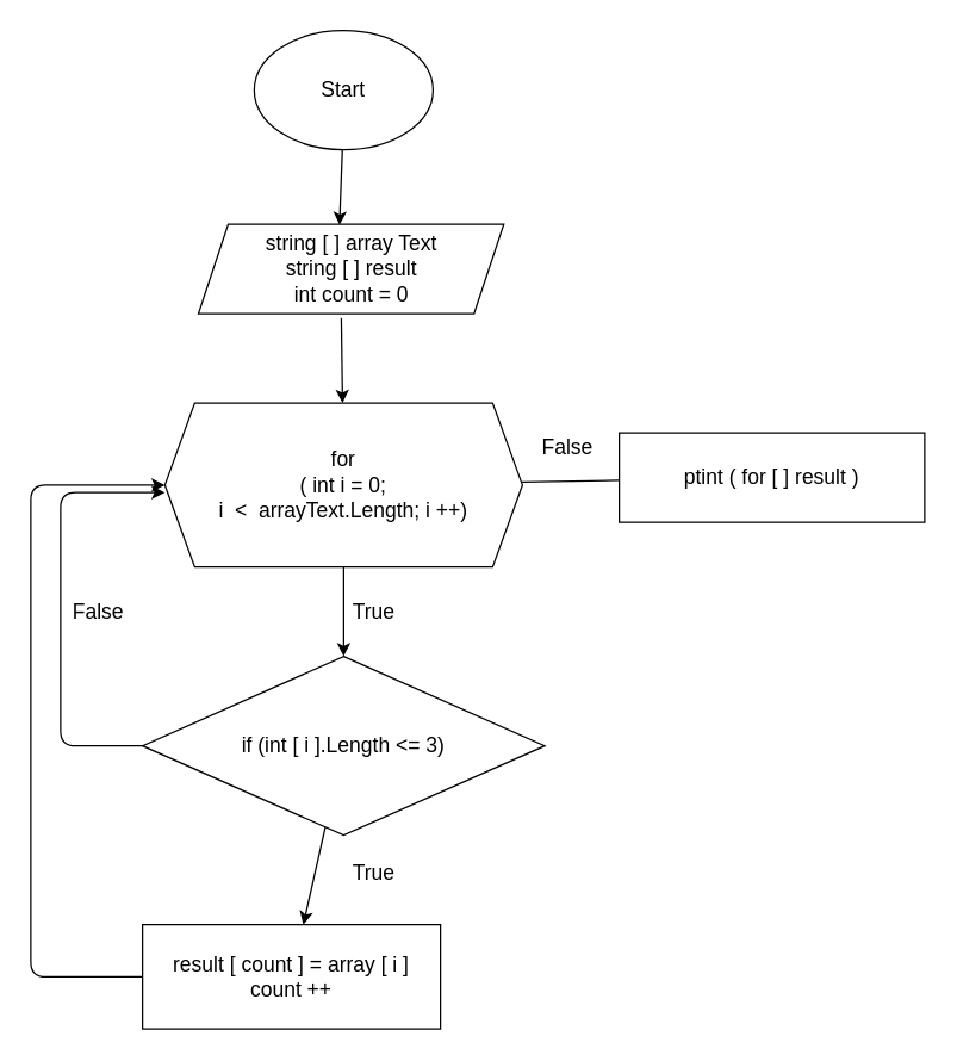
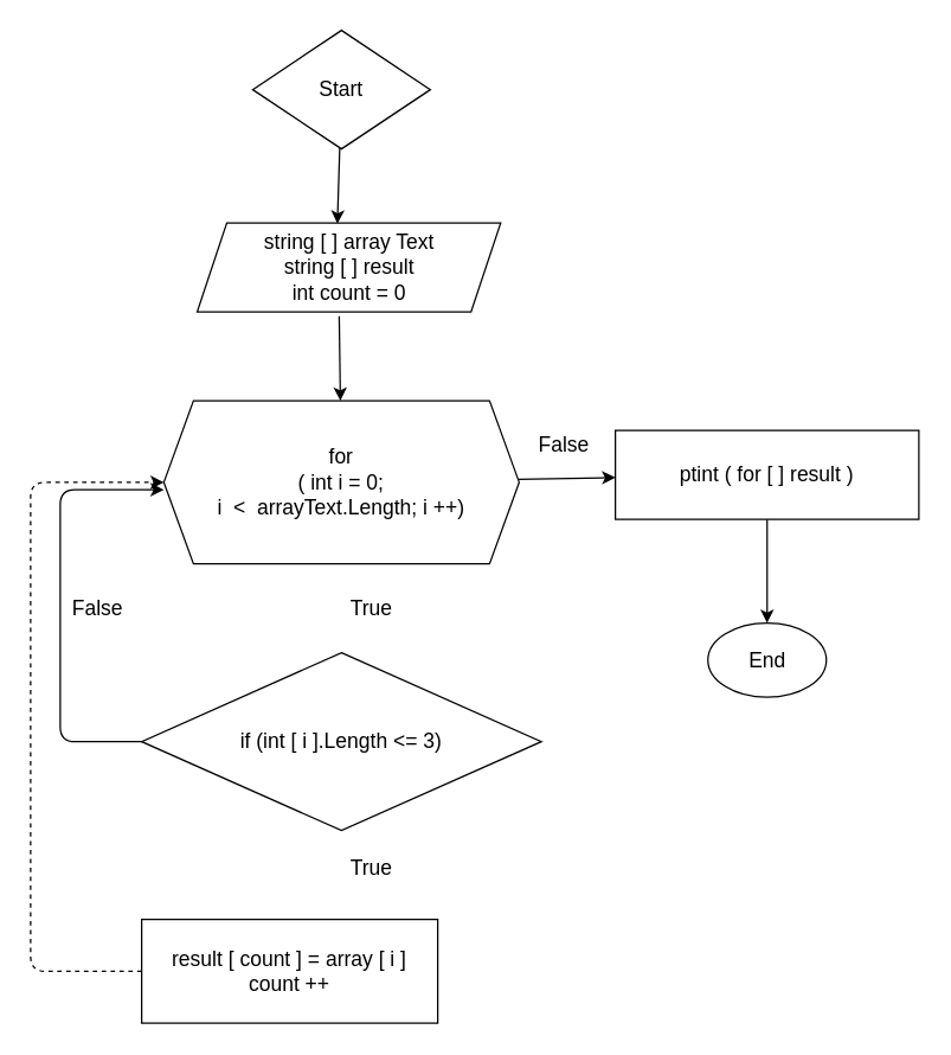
- <mxCell id="3" value="&lt;font style=&quot;font-size: 14px;&quot;&gt;Start&lt;/font&gt;" style="ellipse;whiteSpace=wrap;html=1;" vertex="1" parent="1"><mxGeometry x="170" width="120" height="80" as="geometry" y="20" /></mxCell>
+ <mxCell id="3" value="&lt;font style=&quot;font-size: 14px;&quot;&gt;Start&lt;/font&gt;" style="rhombus;whiteSpace=wrap;html=1;" vertex="1" parent="1"><mxGeometry x="170" width="120" height="80" as="geometry" y="20" /></mxCell>
- <mxCell id="6" value="" style="edgeStyle=none;html=1;fontSize=14;endArrow=none;" edge="1" parent="1" source="7" target="14"><mxGeometry relative="1" as="geometry" /></mxCell>
+ <mxCell id="6" value="" style="edgeStyle=none;html=1;fontSize=14;" edge="1" parent="1" source="7" target="14"><mxGeometry relative="1" as="geometry" /></mxCell>
+ <mxCell id="13" value="" style="edgeStyle=none;html=1;fontSize=14;" edge="1" parent="1" source="14" target="15"><mxGeometry relative="1" as="geometry" /></mxCell>
- <mxCell id="5" value="" style="edgeStyle=none;html=1;fontSize=14;" edge="1" parent="1" source="7" target="10"><mxGeometry relative="1" as="geometry" /></mxCell>
+ <mxCell id="15" value="End" style="ellipse;whiteSpace=wrap;html=1;fontSize=14;rounded=0;" vertex="1" parent="1"><mxGeometry x="477.5" y="420" width="80" height="50" as="geometry" /></mxCell>
- <mxCell id="16" value="" style="endArrow=classic;html=1;fontSize=14;exitX=0;exitY=0.5;exitDx=0;exitDy=0;entryX=0;entryY=0.5;entryDx=0;entryDy=0;" edge="1" parent="1" source="11" target="7"><mxGeometry width="50" height="50" relative="1" as="geometry"><mxPoint x="0" y="620" as="sourcePoint" /><mxPoint x="50" y="570" as="targetPoint" /><Array as="points"><mxPoint x="20" y="655" /><mxPoint x="20" y="480" /><mxPoint x="20" y="325" /></Array></mxGeometry></mxCell>
+ <mxCell id="16" value="" style="endArrow=classic;html=1;fontSize=14;exitX=0;exitY=0.5;exitDx=0;exitDy=0;entryX=0;entryY=0.5;entryDx=0;entryDy=0;dashed=1;" edge="1" parent="1" source="11" target="7"><mxGeometry width="50" height="50" relative="1" as="geometry"><mxPoint x="0" y="620" as="sourcePoint" /><mxPoint x="50" y="570" as="targetPoint" /><Array as="points"><mxPoint x="20" y="655" /><mxPoint x="20" y="480" /><mxPoint x="20" y="325" /></Array></mxGeometry></mxCell>
- <mxCell id="8" value="" style="edgeStyle=none;html=1;fontSize=14;" edge="1" parent="1" source="10" target="11"><mxGeometry relative="1" as="geometry" /></mxCell>
